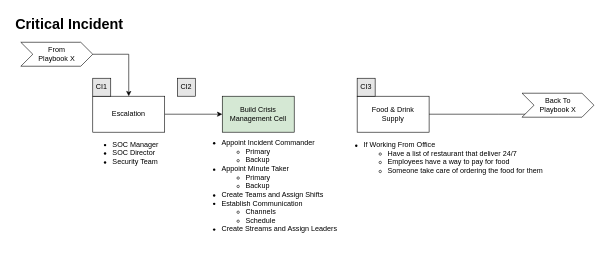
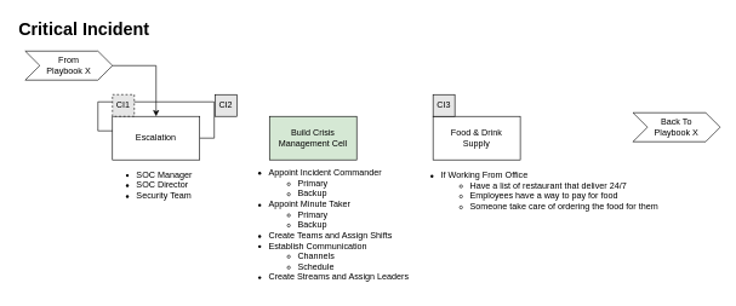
- <mxCell id="14" value="CI1" style="whiteSpace=wrap;html=1;aspect=fixed;fillColor=#E6E6E6;" parent="1" vertex="1"><mxGeometry x="154" y="130" width="30" height="30" as="geometry" /></mxCell>
+ <mxCell id="14" value="CI1" style="whiteSpace=wrap;html=1;aspect=fixed;fillColor=#E6E6E6;dashed=1;" parent="1" vertex="1"><mxGeometry x="154" y="130" width="30" height="30" as="geometry" /></mxCell>
- <mxCell id="5" style="edgeStyle=orthogonalEdgeStyle;rounded=0;orthogonalLoop=1;jettySize=auto;html=1;exitX=1;exitY=0.5;exitDx=0;exitDy=0;entryX=0;entryY=0.5;entryDx=0;entryDy=0;" parent="1" source="6" target="7" edge="1"><mxGeometry relative="1" as="geometry" /></mxCell>
+ <mxCell id="5" style="edgeStyle=orthogonalEdgeStyle;rounded=0;orthogonalLoop=1;jettySize=auto;html=1;exitX=1;exitY=0.5;exitDx=0;exitDy=0;" parent="1" source="6" target="14" edge="1"><mxGeometry relative="1" as="geometry" /></mxCell>
- <mxCell id="8" style="edgeStyle=orthogonalEdgeStyle;rounded=0;orthogonalLoop=1;jettySize=auto;html=1;exitX=1;exitY=0.5;exitDx=0;exitDy=0;entryX=0;entryY=0.5;entryDx=0;entryDy=0;" parent="1" source="9" target="10" edge="1"><mxGeometry relative="1" as="geometry"><Array as="points"><mxPoint x="830" y="190" /><mxPoint x="830" y="190" /></Array></mxGeometry></mxCell>
